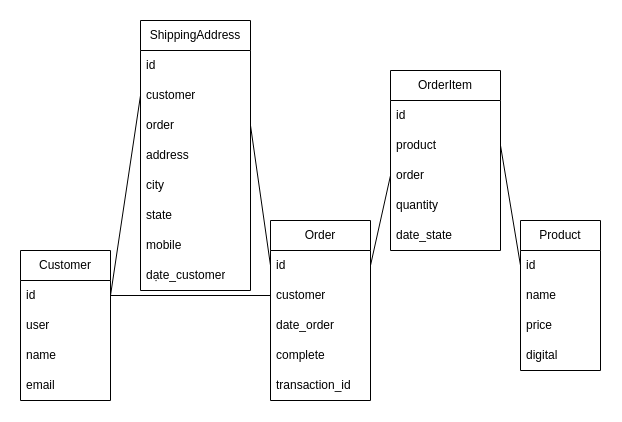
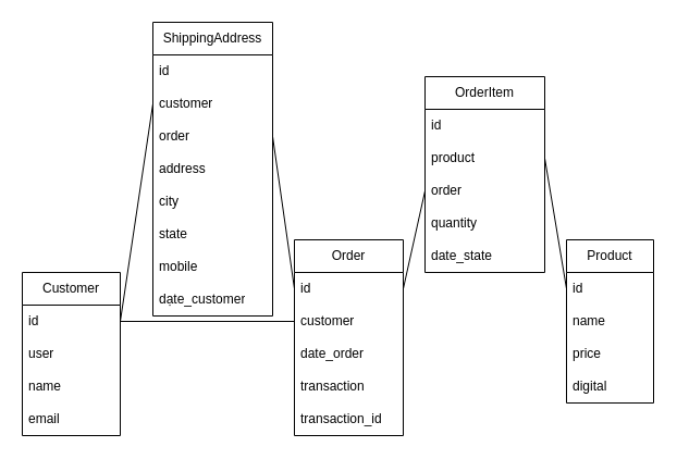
- <mxCell id="16" value="complete" style="text;strokeColor=none;fillColor=none;align=left;verticalAlign=middle;spacingLeft=4;spacingRight=4;overflow=hidden;points=[[0,0.5],[1,0.5]];portConstraint=eastwest;rotatable=0;whiteSpace=wrap;html=1;" vertex="1" parent="12"><mxGeometry y="120" width="100" height="30" as="geometry" /></mxCell>
+ <mxCell id="16" value="transaction" style="text;strokeColor=none;fillColor=none;align=left;verticalAlign=middle;spacingLeft=4;spacingRight=4;overflow=hidden;points=[[0,0.5],[1,0.5]];portConstraint=eastwest;rotatable=0;whiteSpace=wrap;html=1;" vertex="1" parent="12"><mxGeometry y="120" width="100" height="30" as="geometry" /></mxCell>
